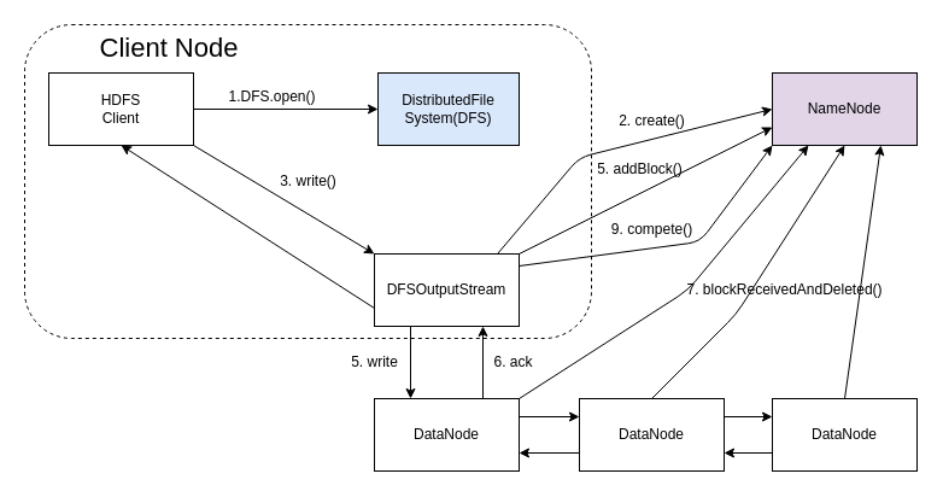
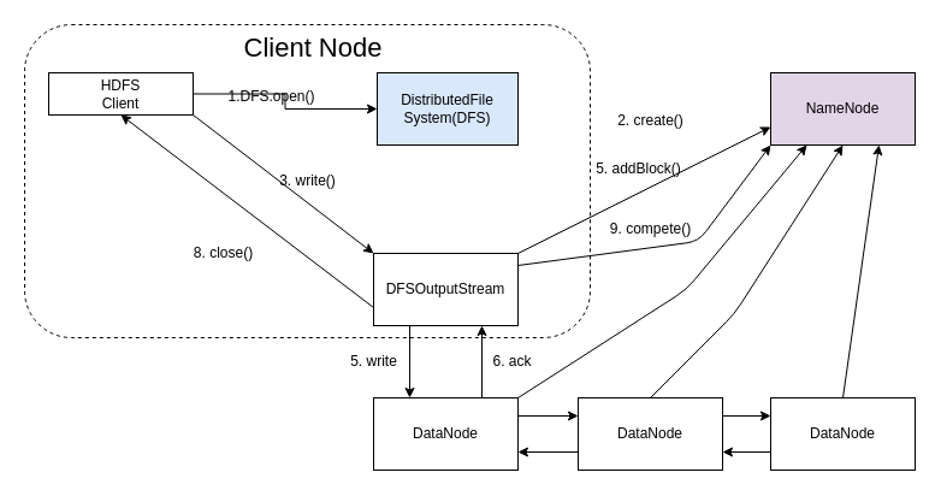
- <mxCell id="22" value="&lt;font style=&quot;font-size: 22px&quot;&gt;Client Node&lt;/font&gt;" style="text;html=1;strokeColor=none;fillColor=none;align=center;verticalAlign=middle;whiteSpace=wrap;rounded=0;dashed=1;" vertex="1" parent="1"><mxGeometry x="30" y="30" width="220" height="20" as="geometry" /></mxCell>
+ <mxCell id="22" value="&lt;font style=&quot;font-size: 22px&quot;&gt;Client Node&lt;/font&gt;" style="text;html=1;strokeColor=none;fillColor=none;align=center;verticalAlign=middle;whiteSpace=wrap;rounded=0;dashed=1;" vertex="1" parent="1"><mxGeometry x="150" y="30" width="220" height="20" as="geometry" /></mxCell>
- <mxCell id="4" value="HDFS&lt;br&gt;Client" style="rounded=0;whiteSpace=wrap;html=1;" vertex="1" parent="1"><mxGeometry x="40" y="60" width="120" height="60" as="geometry" /></mxCell>
+ <mxCell id="4" value="HDFS&lt;br&gt;Client" style="rounded=0;whiteSpace=wrap;html=1;" vertex="1" parent="1"><mxGeometry x="40" y="60" width="120" height="35" as="geometry" /></mxCell>
- <mxCell id="23" value="" style="endArrow=classic;html=1;entryX=0;entryY=0.5;entryDx=0;entryDy=0;exitX=0.847;exitY=0.008;exitDx=0;exitDy=0;exitPerimeter=0;" edge="1" parent="1" source="10" target="6"><mxGeometry width="50" height="50" relative="1" as="geometry"><mxPoint x="350" y="270" as="sourcePoint" /><mxPoint x="400" y="220" as="targetPoint" /><Array as="points"><mxPoint x="480" y="130" /></Array></mxGeometry></mxCell>
+ <mxCell id="12" value="8. close()" style="text;html=1;align=center;verticalAlign=middle;resizable=0;points=[];autosize=1;strokeColor=none;" vertex="1" parent="1"><mxGeometry x="150" y="200" width="70" height="20" as="geometry" /></mxCell>
- <mxCell id="32" value="7. blockReceivedAndDeleted()" style="text;html=1;align=center;verticalAlign=middle;resizable=0;points=[];autosize=1;strokeColor=none;" vertex="1" parent="1"><mxGeometry x="550" y="230" width="200" height="20" as="geometry" /></mxCell>
